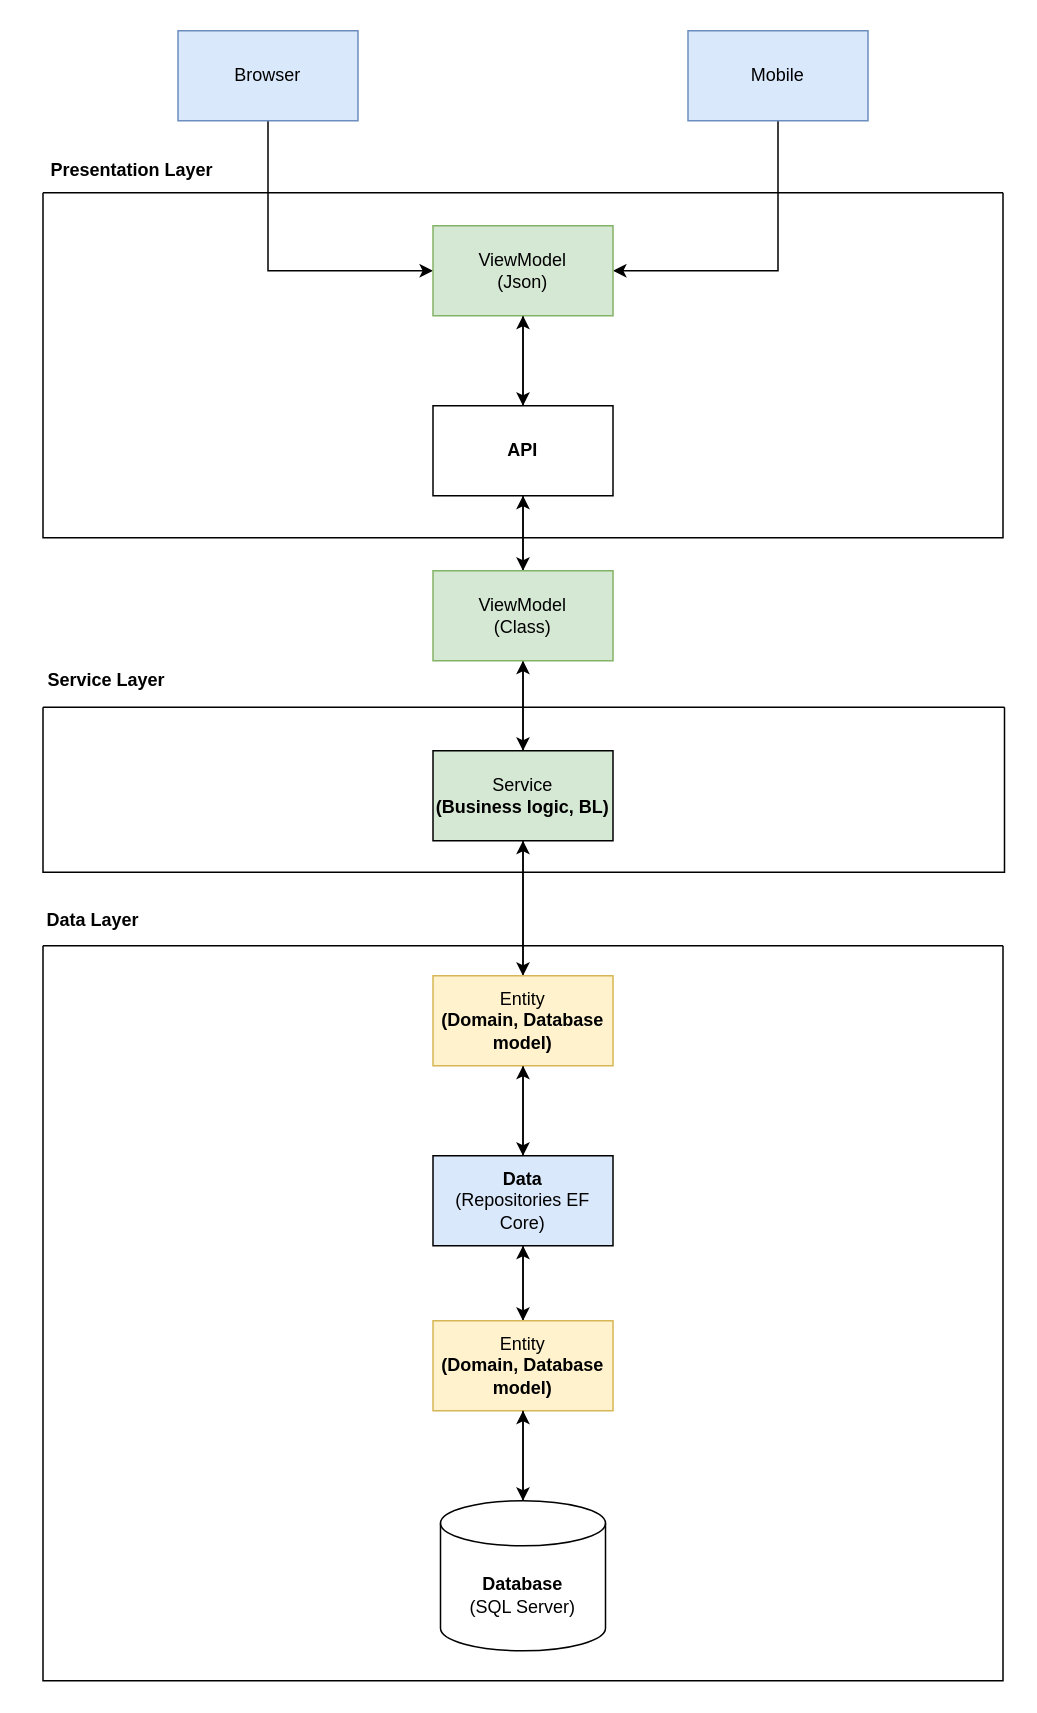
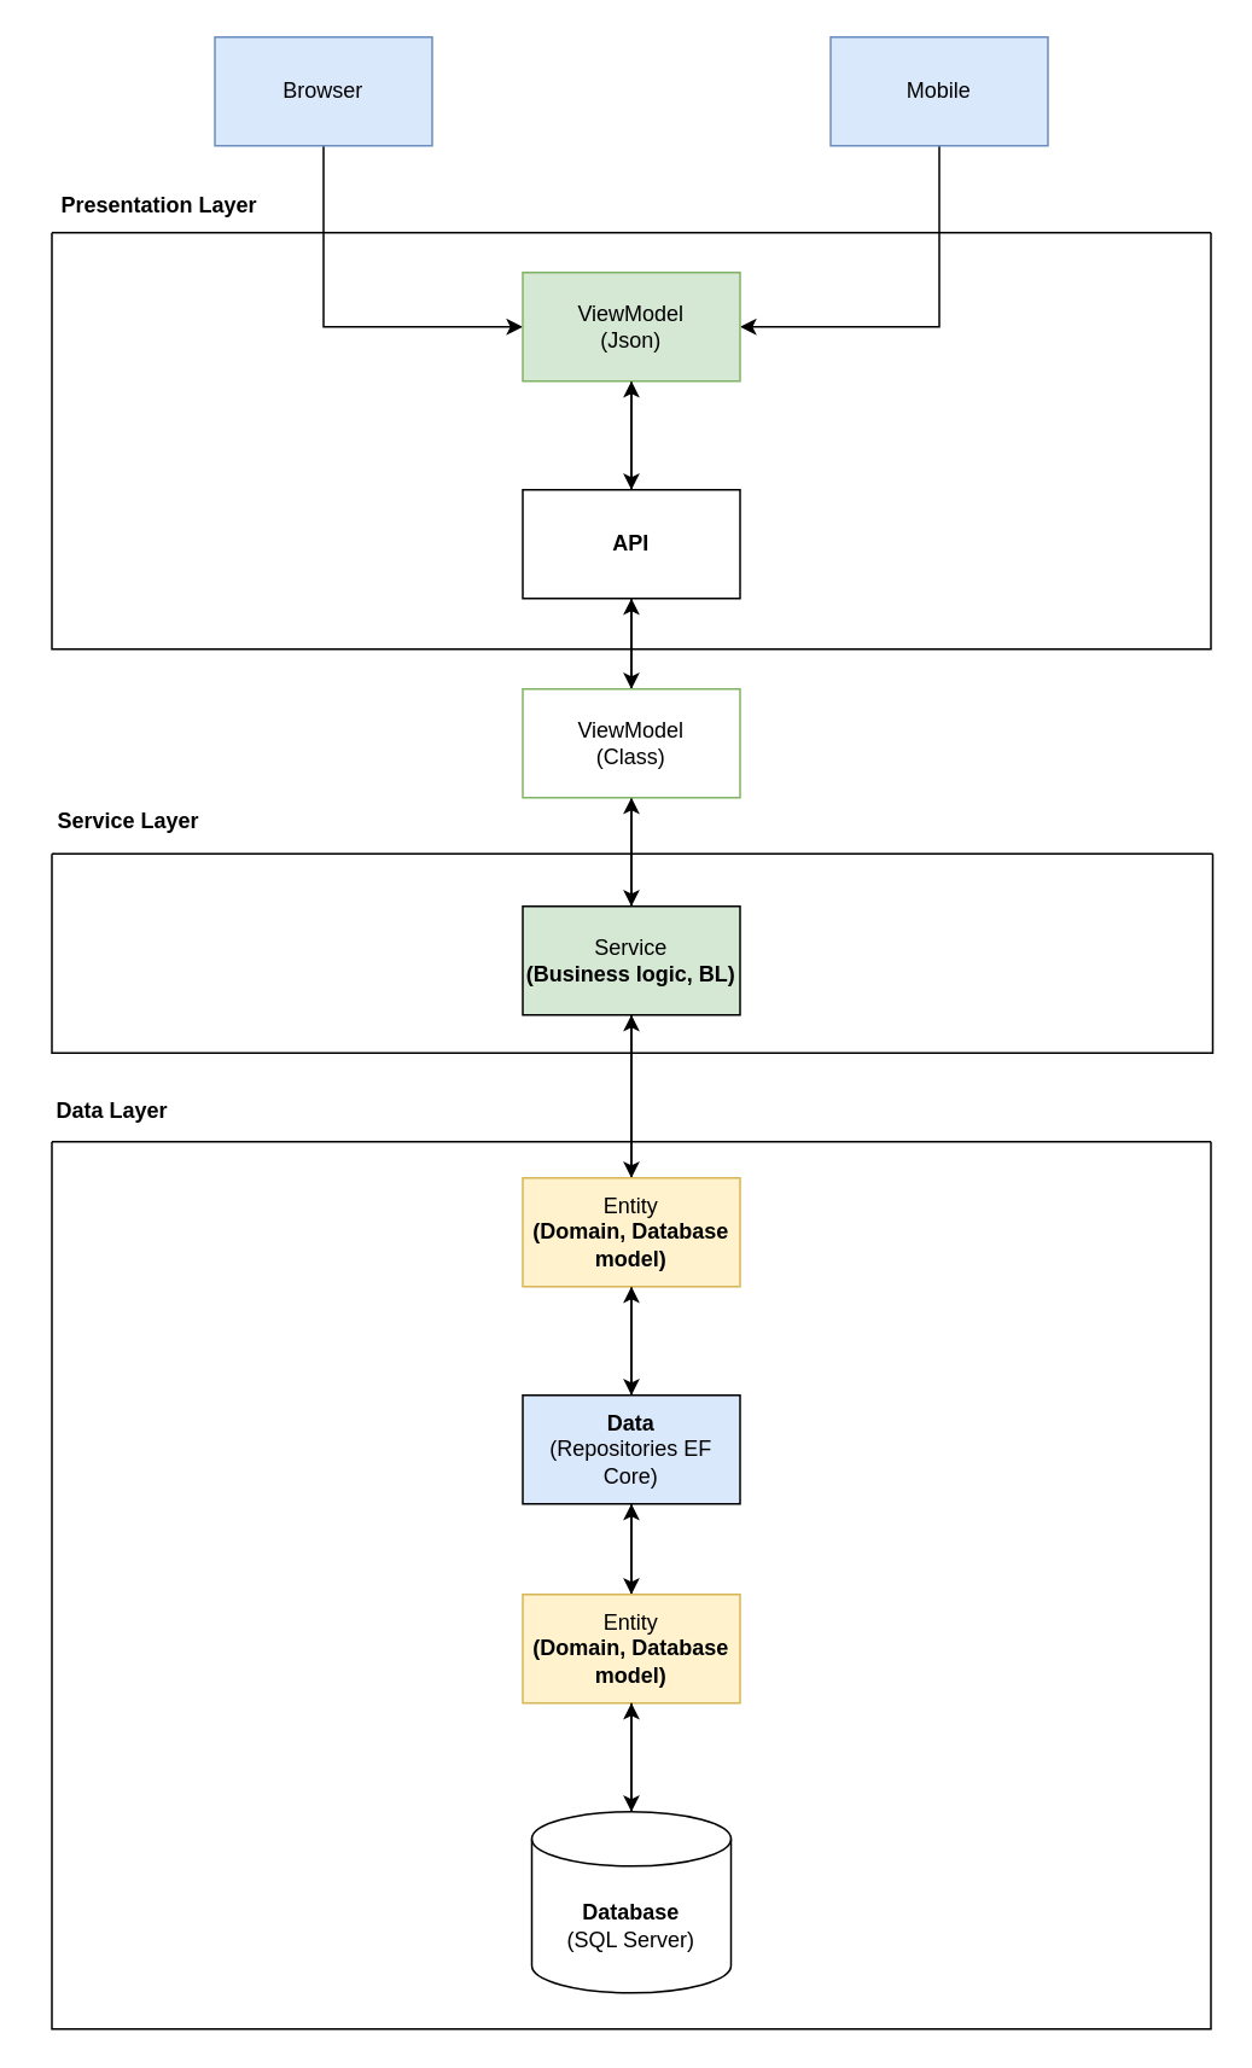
- <mxCell id="16" value="ViewModel&lt;br style=&quot;border-color: var(--border-color);&quot;&gt;(Class)" style="whiteSpace=wrap;html=1;rounded=0;fillColor=#d5e8d4;strokeColor=#82b366;" vertex="1" parent="1"><mxGeometry x="288" y="380" width="120" height="60" as="geometry" /></mxCell>
+ <mxCell id="16" value="ViewModel&lt;br style=&quot;border-color: var(--border-color);&quot;&gt;(Class)" style="whiteSpace=wrap;html=1;rounded=0;fillColor=#ffffff;strokeColor=#82b366;" vertex="1" parent="1"><mxGeometry x="288" y="380" width="120" height="60" as="geometry" /></mxCell>
